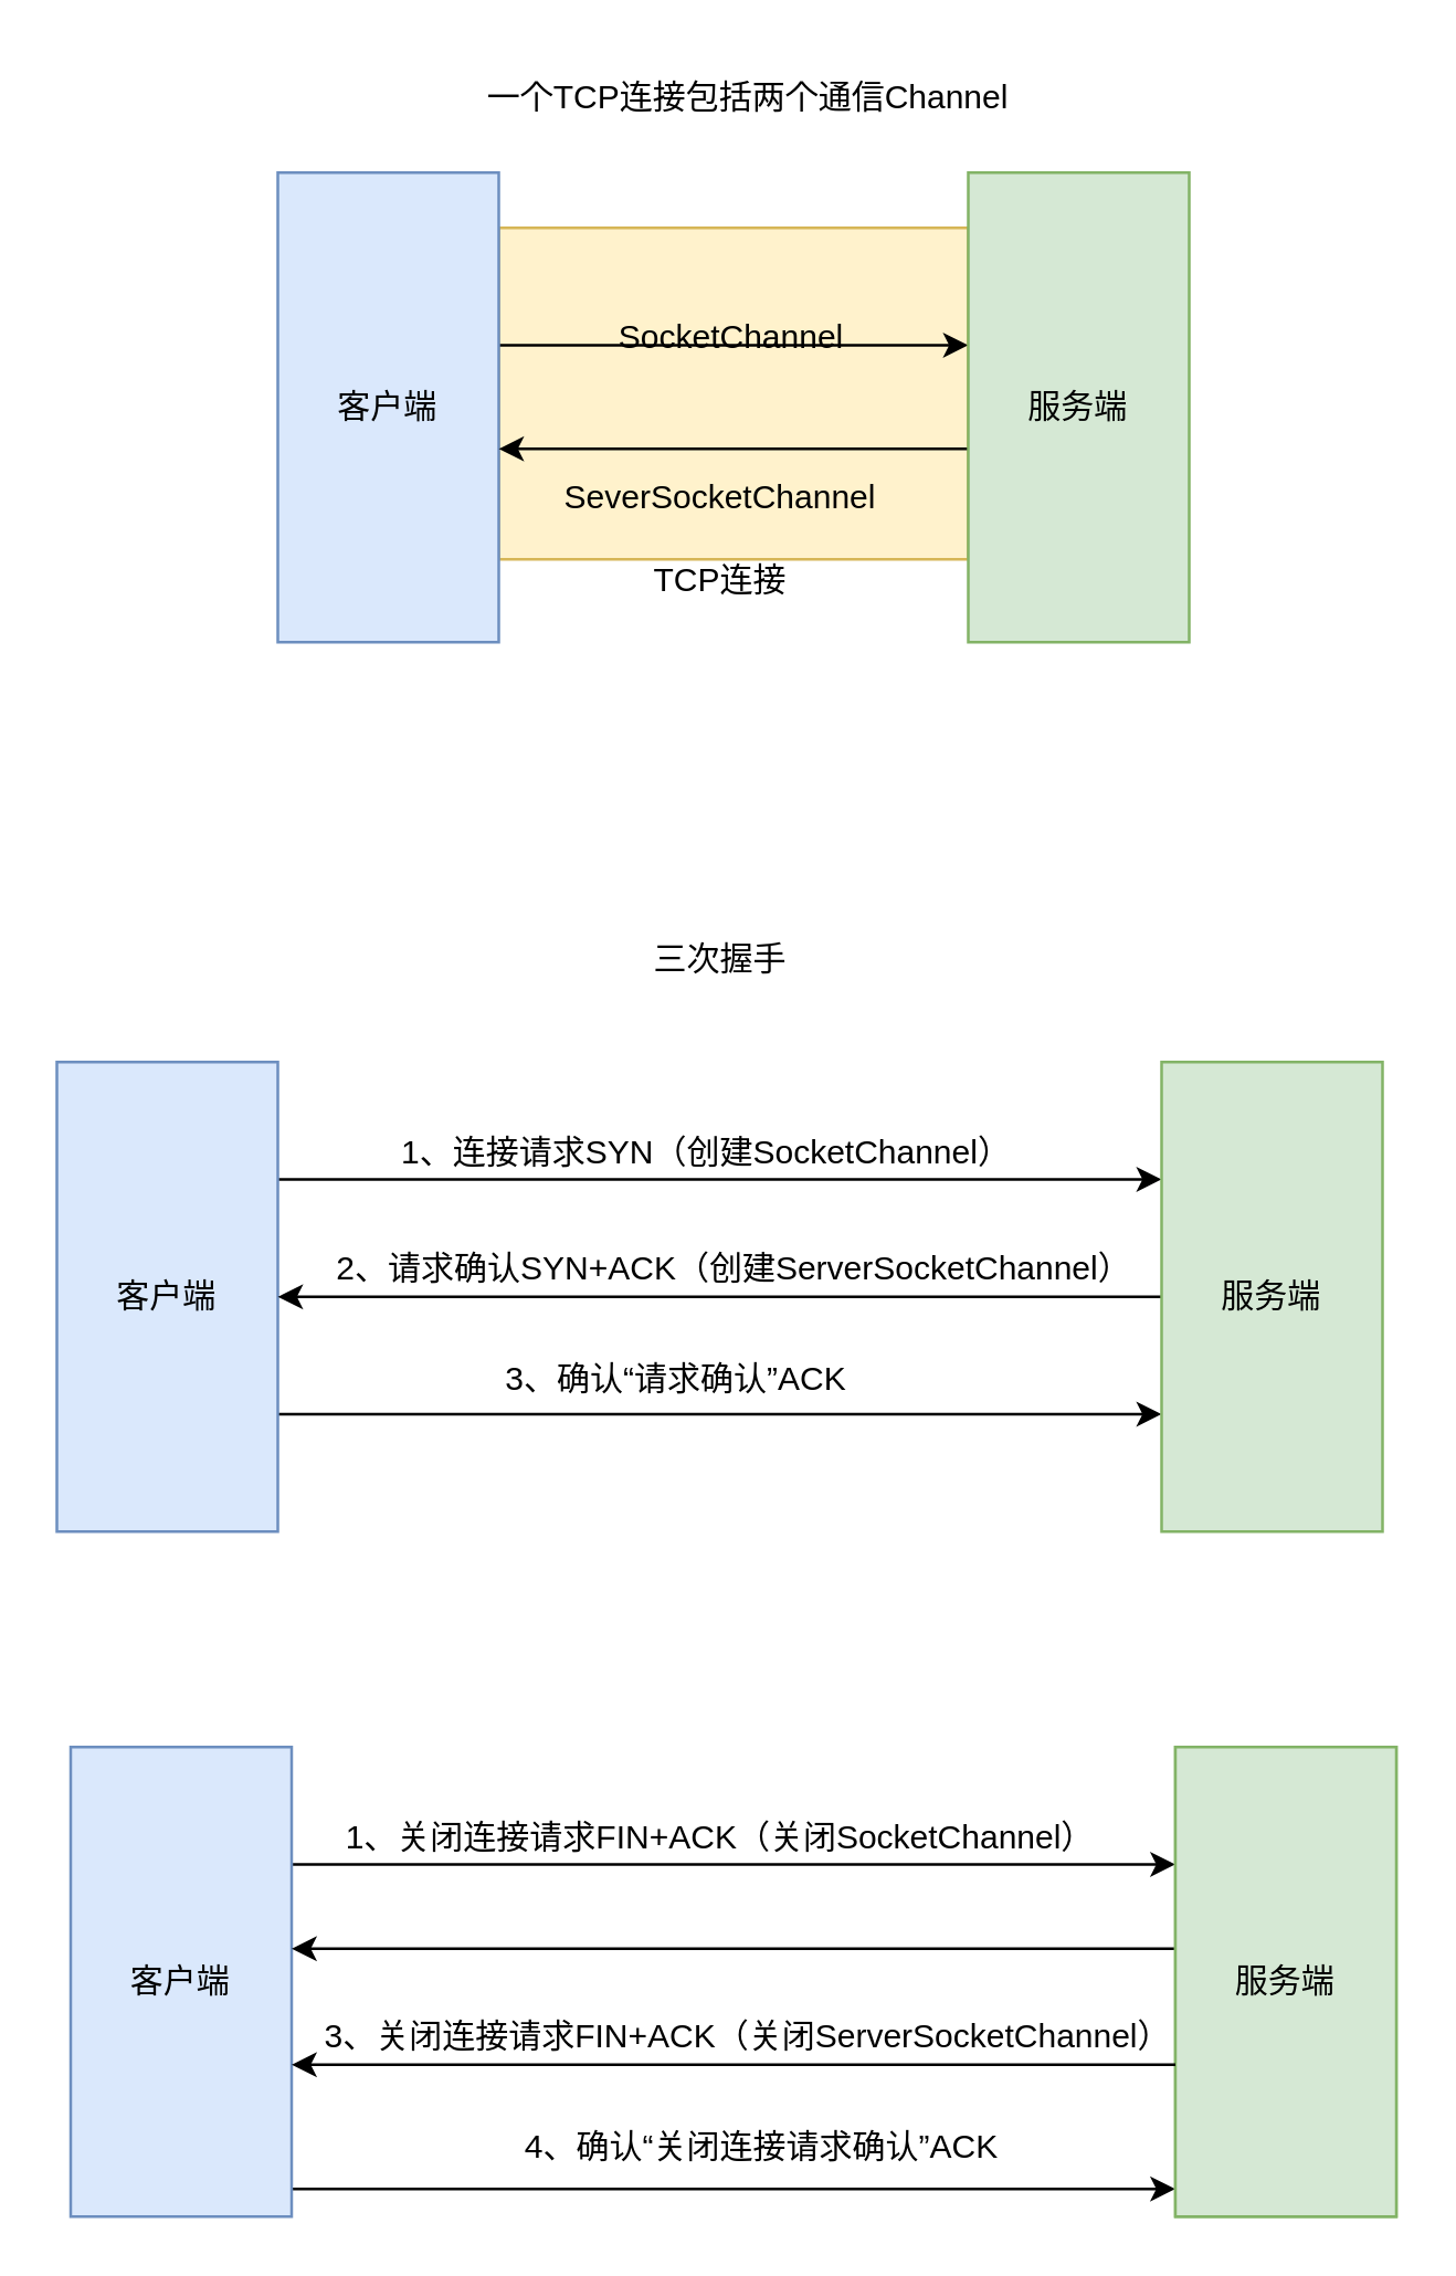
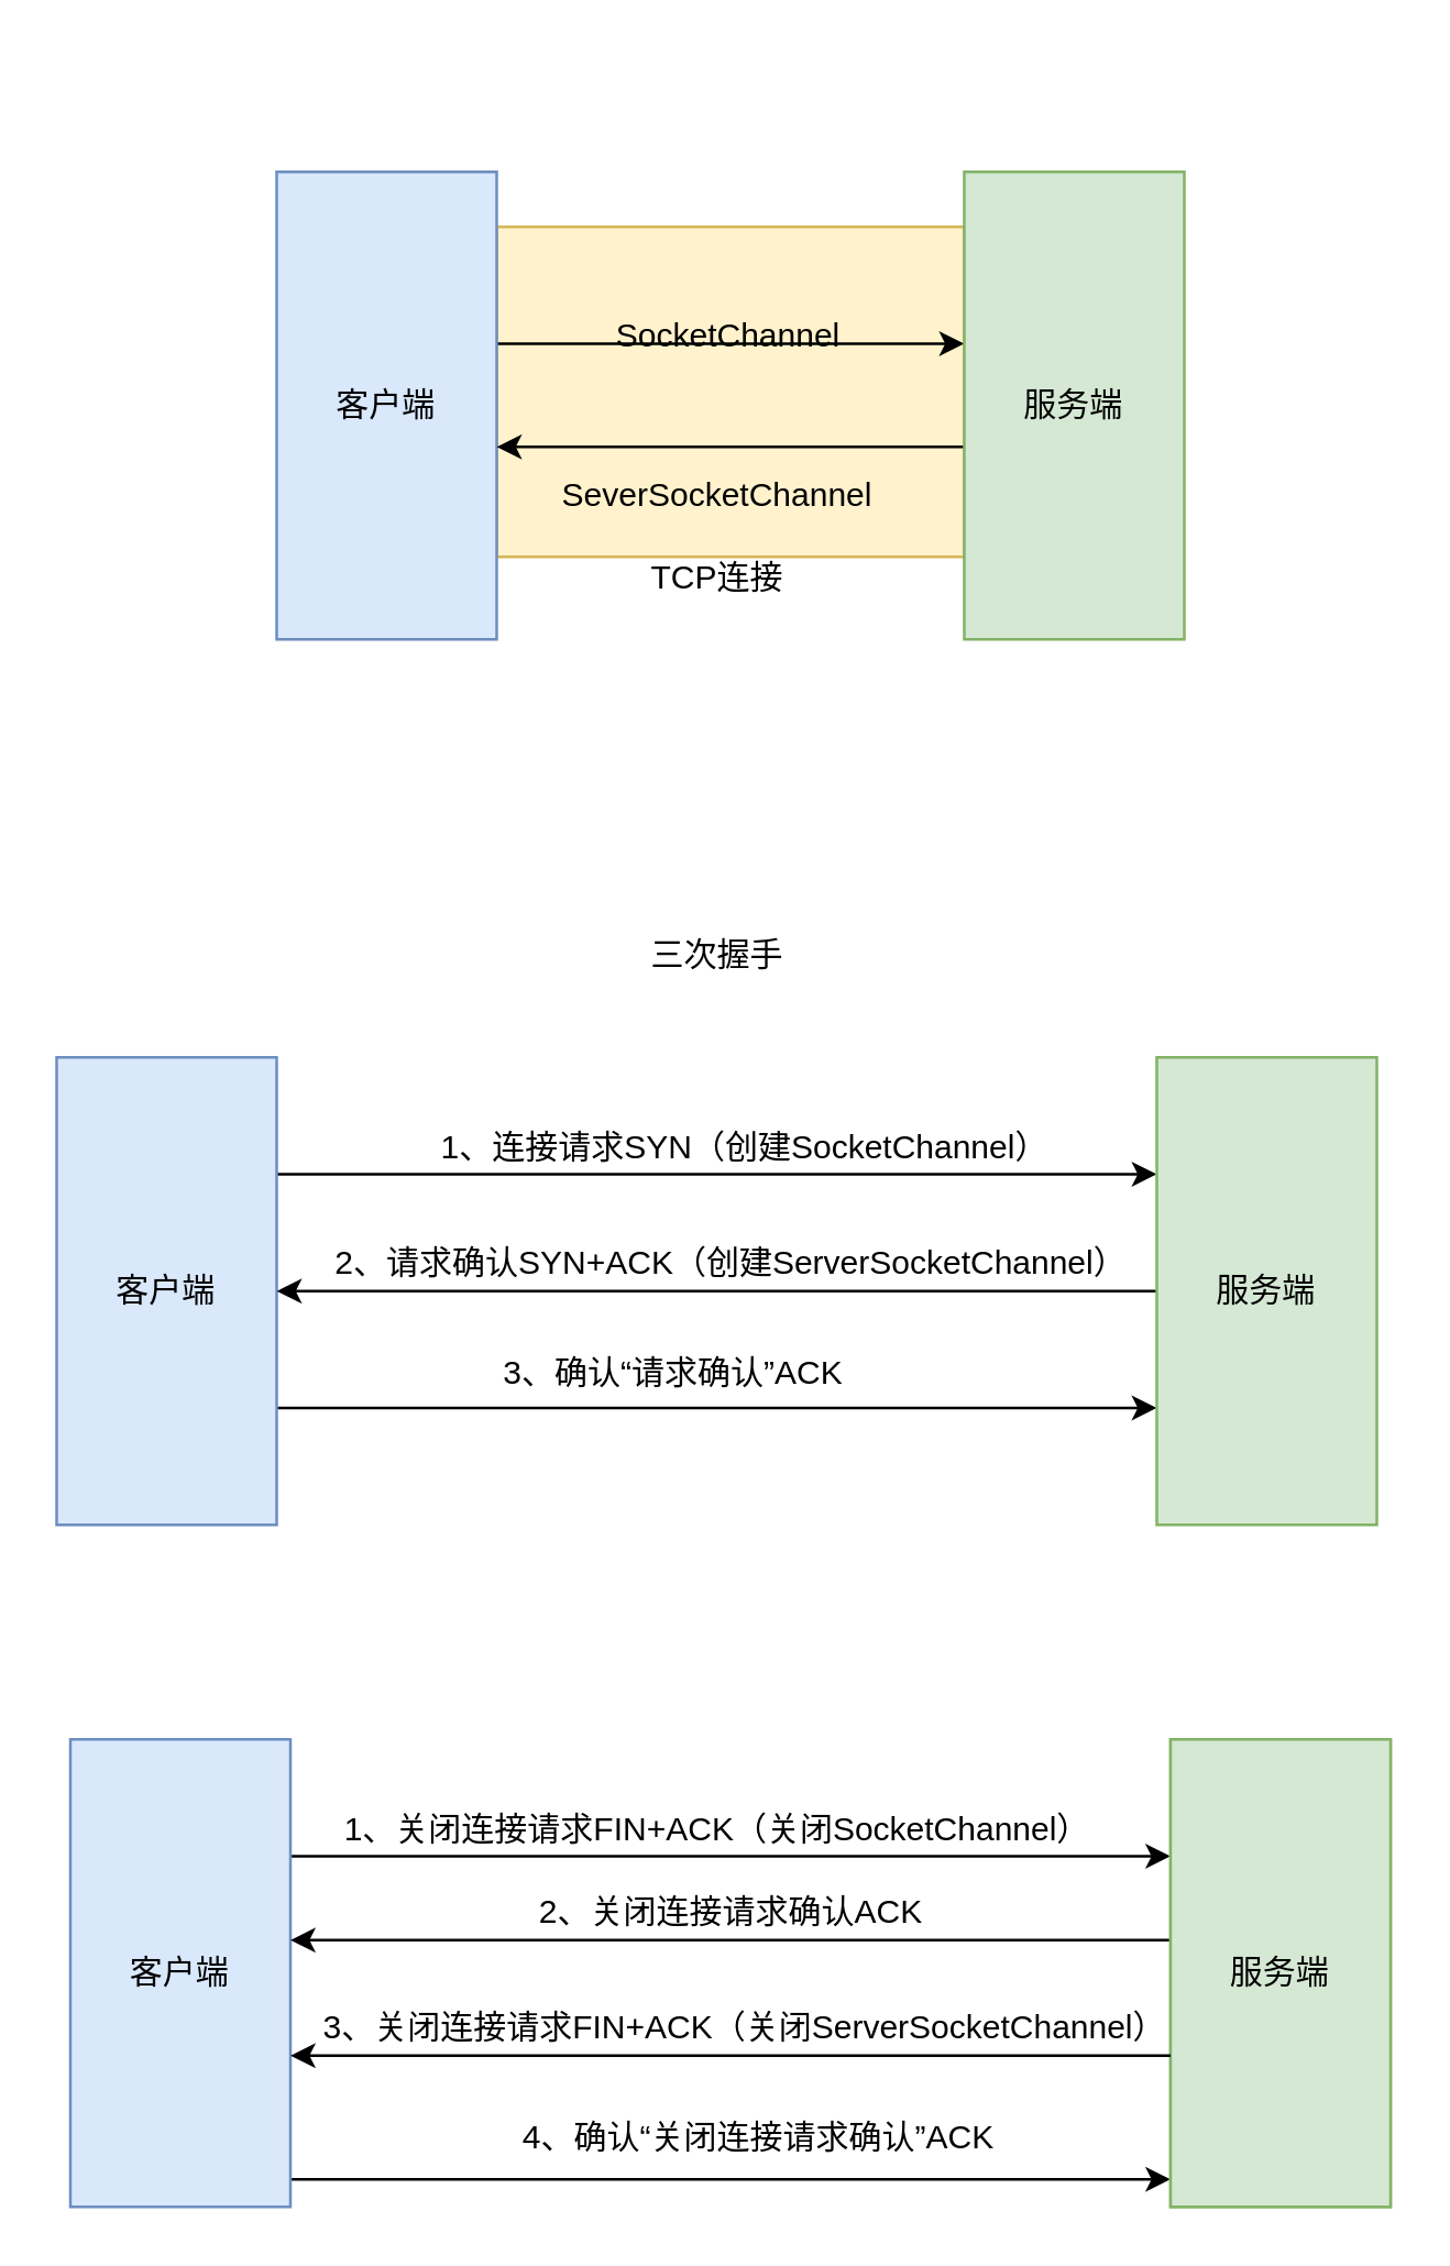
- <mxCell id="10" value="一个TCP连接包括两个通信Channel" style="text;html=1;align=center;verticalAlign=middle;resizable=0;points=[];autosize=1;strokeColor=none;fillColor=none;" vertex="1" parent="1"><mxGeometry x="165" y="20" width="210" height="30" as="geometry" /></mxCell>
- <mxCell id="16" value="1、连接请求SYN（创建SocketChannel）" style="text;html=1;align=center;verticalAlign=middle;resizable=0;points=[];autosize=1;strokeColor=none;fillColor=none;" vertex="1" parent="1"><mxGeometry x="135" y="402" width="240" height="30" as="geometry" /></mxCell>
+ <mxCell id="16" value="1、连接请求SYN（创建SocketChannel）" style="text;html=1;align=center;verticalAlign=middle;resizable=0;points=[];autosize=1;strokeColor=none;fillColor=none;" vertex="1" parent="1"><mxGeometry x="150" y="402" width="240" height="30" as="geometry" /></mxCell>
+ <mxCell id="26" value="2、关闭连接请求确认ACK" style="text;html=1;align=center;verticalAlign=middle;resizable=0;points=[];autosize=1;strokeColor=none;fillColor=none;" vertex="1" parent="1"><mxGeometry x="185" y="680" width="160" height="30" as="geometry" /></mxCell>
